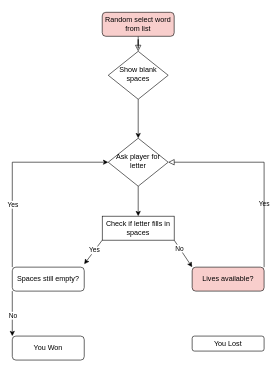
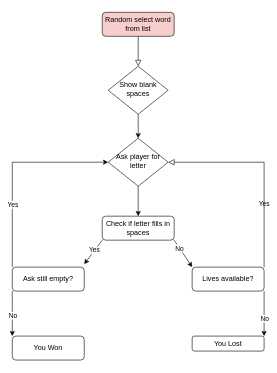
- <mxCell id="4" value="Show blank spaces" style="rhombus;whiteSpace=wrap;html=1;shadow=0;fontFamily=Helvetica;fontSize=12;align=center;strokeWidth=1;spacing=6;spacingTop=-4;" parent="1" vertex="1"><mxGeometry x="180" y="85" width="100" height="80" as="geometry" /></mxCell>
+ <mxCell id="4" value="Show blank spaces" style="rhombus;whiteSpace=wrap;html=1;shadow=0;fontFamily=Helvetica;fontSize=12;align=center;strokeWidth=1;spacing=6;spacingTop=-4;" parent="1" vertex="1"><mxGeometry x="180" y="110" width="100" height="80" as="geometry" /></mxCell>
- <mxCell id="7" value="Check if letter fills in spaces" style="whiteSpace=wrap;html=1;fontSize=12;glass=0;strokeWidth=1;shadow=0;rounded=0;" parent="1" vertex="1"><mxGeometry x="170" y="360" width="120" height="40" as="geometry" /></mxCell>
+ <mxCell id="7" value="Check if letter fills in spaces" style="rounded=1;whiteSpace=wrap;html=1;fontSize=12;glass=0;strokeWidth=1;shadow=0;" parent="1" vertex="1"><mxGeometry x="170" y="360" width="120" height="40" as="geometry" /></mxCell>
- <mxCell id="8" value="Spaces still empty?" style="rounded=1;whiteSpace=wrap;html=1;fontSize=12;glass=0;strokeWidth=1;shadow=0;" parent="1" vertex="1"><mxGeometry x="20" y="445" width="120" height="40" as="geometry" /></mxCell>
+ <mxCell id="8" value="Ask still empty?" style="rounded=1;whiteSpace=wrap;html=1;fontSize=12;glass=0;strokeWidth=1;shadow=0;" parent="1" vertex="1"><mxGeometry x="20" y="445" width="120" height="40" as="geometry" /></mxCell>
- <mxCell id="5" value="Lives available?" style="rounded=1;whiteSpace=wrap;html=1;fontSize=12;glass=0;strokeWidth=1;shadow=0;fillColor=#f8cecc;" parent="1" vertex="1"><mxGeometry x="320" y="445" width="120" height="40" as="geometry" /></mxCell>
+ <mxCell id="5" value="Lives available?" style="rounded=1;whiteSpace=wrap;html=1;fontSize=12;glass=0;strokeWidth=1;shadow=0;" parent="1" vertex="1"><mxGeometry x="320" y="445" width="120" height="40" as="geometry" /></mxCell>
+ <mxCell id="20" value="" style="endArrow=classic;html=1;rounded=0;entryX=1;entryY=0;entryDx=0;entryDy=0;edgeStyle=orthogonalEdgeStyle;" parent="1" source="5" target="19" edge="1"><mxGeometry width="50" height="50" relative="1" as="geometry"><mxPoint x="490" y="570" as="sourcePoint" /><mxPoint x="540" y="520" as="targetPoint" /><Array as="points"><mxPoint x="440" y="520" /><mxPoint x="440" y="520" /></Array></mxGeometry></mxCell>
+ <mxCell id="21" value="No" style="edgeLabel;html=1;align=center;verticalAlign=middle;resizable=0;points=[];" parent="20" vertex="1" connectable="0"><mxGeometry x="-0.074" y="1" relative="1" as="geometry"><mxPoint x="-1" y="10" as="offset" /></mxGeometry></mxCell>
